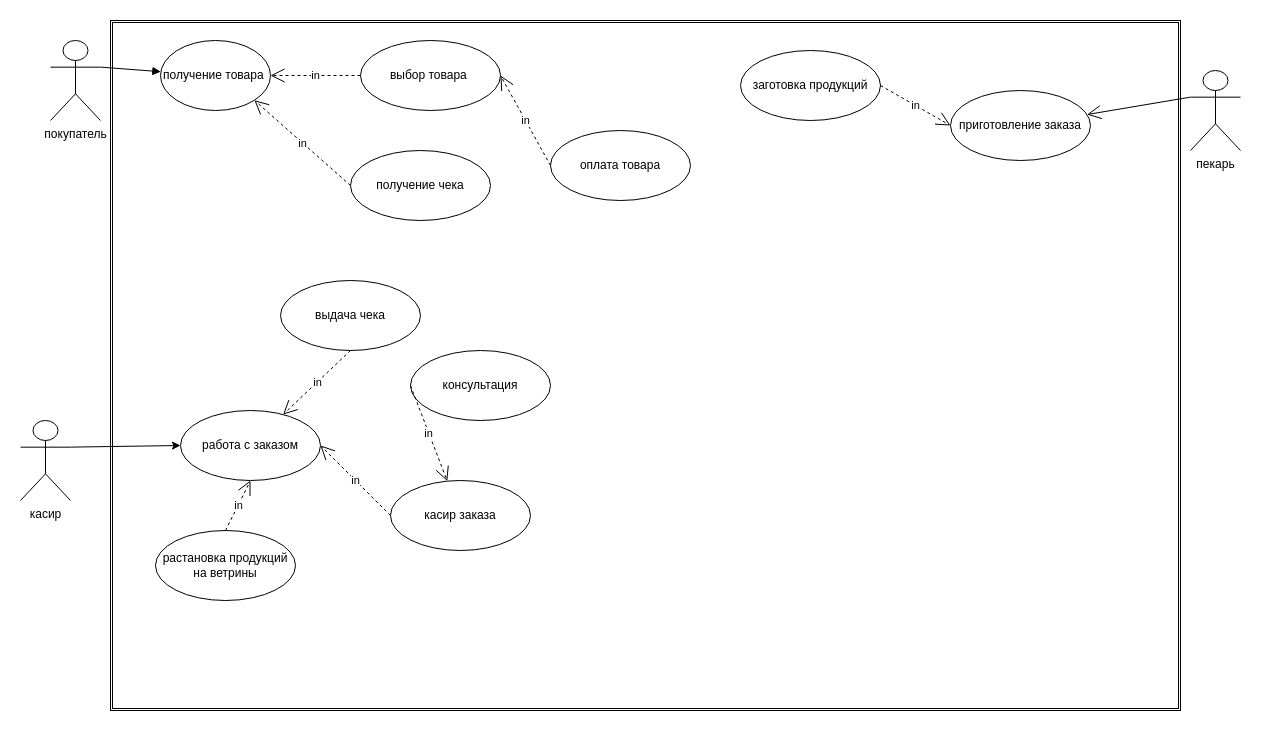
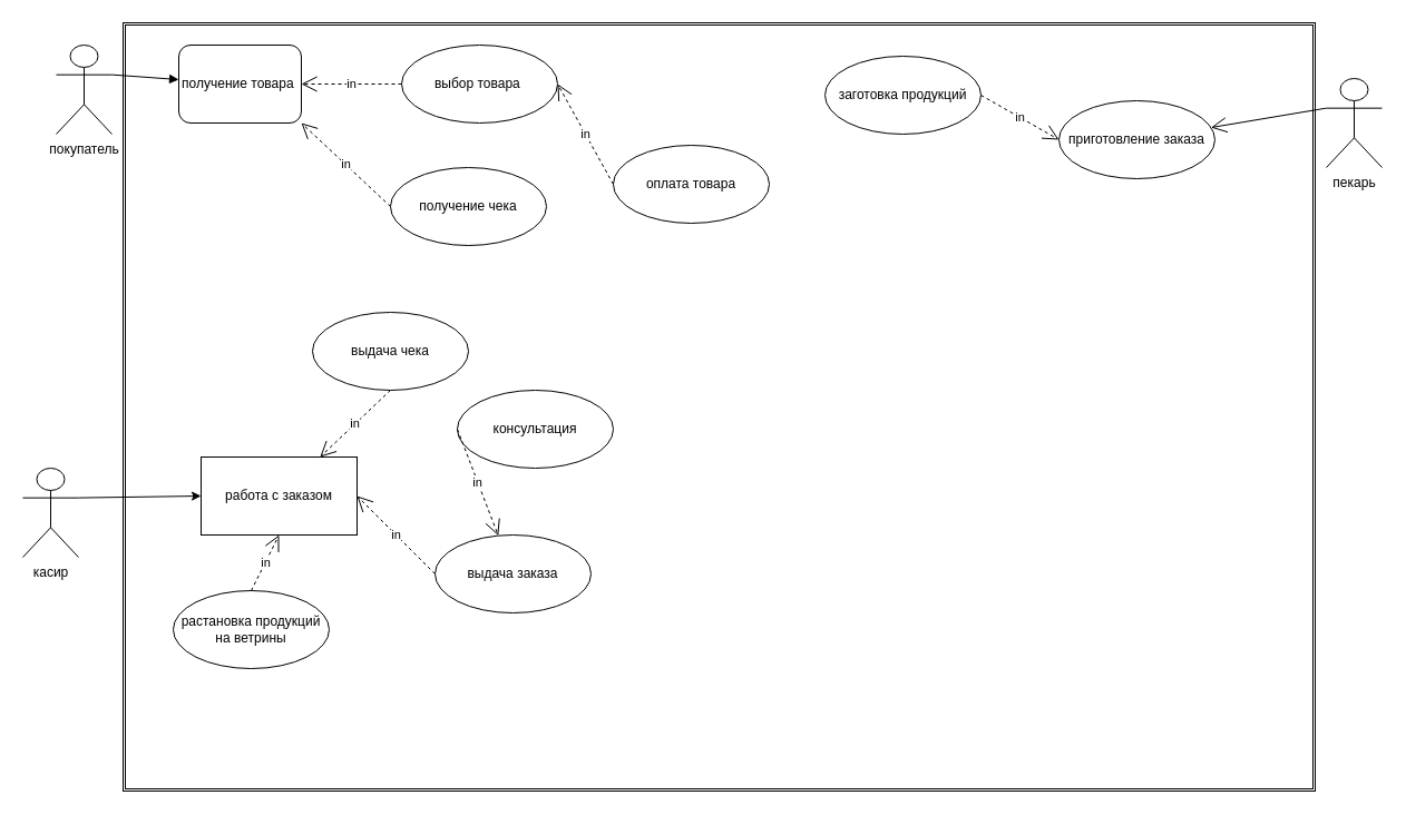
- <mxCell id="7" value="получение товара&amp;nbsp;" style="ellipse;whiteSpace=wrap;html=1;" parent="1" vertex="1"><mxGeometry x="160" y="40" width="110" height="70" as="geometry" /></mxCell>
+ <mxCell id="7" value="получение товара&amp;nbsp;" style="whiteSpace=wrap;html=1;rounded=1;" parent="1" vertex="1"><mxGeometry x="160" y="40" width="110" height="70" as="geometry" /></mxCell>
- <mxCell id="9" value="работа с заказом" style="ellipse;whiteSpace=wrap;html=1;" vertex="1" parent="1"><mxGeometry x="180" y="410" width="140" height="70" as="geometry" /></mxCell>
+ <mxCell id="9" value="работа с заказом" style="whiteSpace=wrap;html=1;rounded=0;" vertex="1" parent="1"><mxGeometry x="180" y="410" width="140" height="70" as="geometry" /></mxCell>
- <mxCell id="12" value="касир заказа" style="ellipse;whiteSpace=wrap;html=1;" vertex="1" parent="1"><mxGeometry x="390" y="480" width="140" height="70" as="geometry" /></mxCell>
+ <mxCell id="12" value="выдача заказа" style="ellipse;whiteSpace=wrap;html=1;" vertex="1" parent="1"><mxGeometry x="390" y="480" width="140" height="70" as="geometry" /></mxCell>
